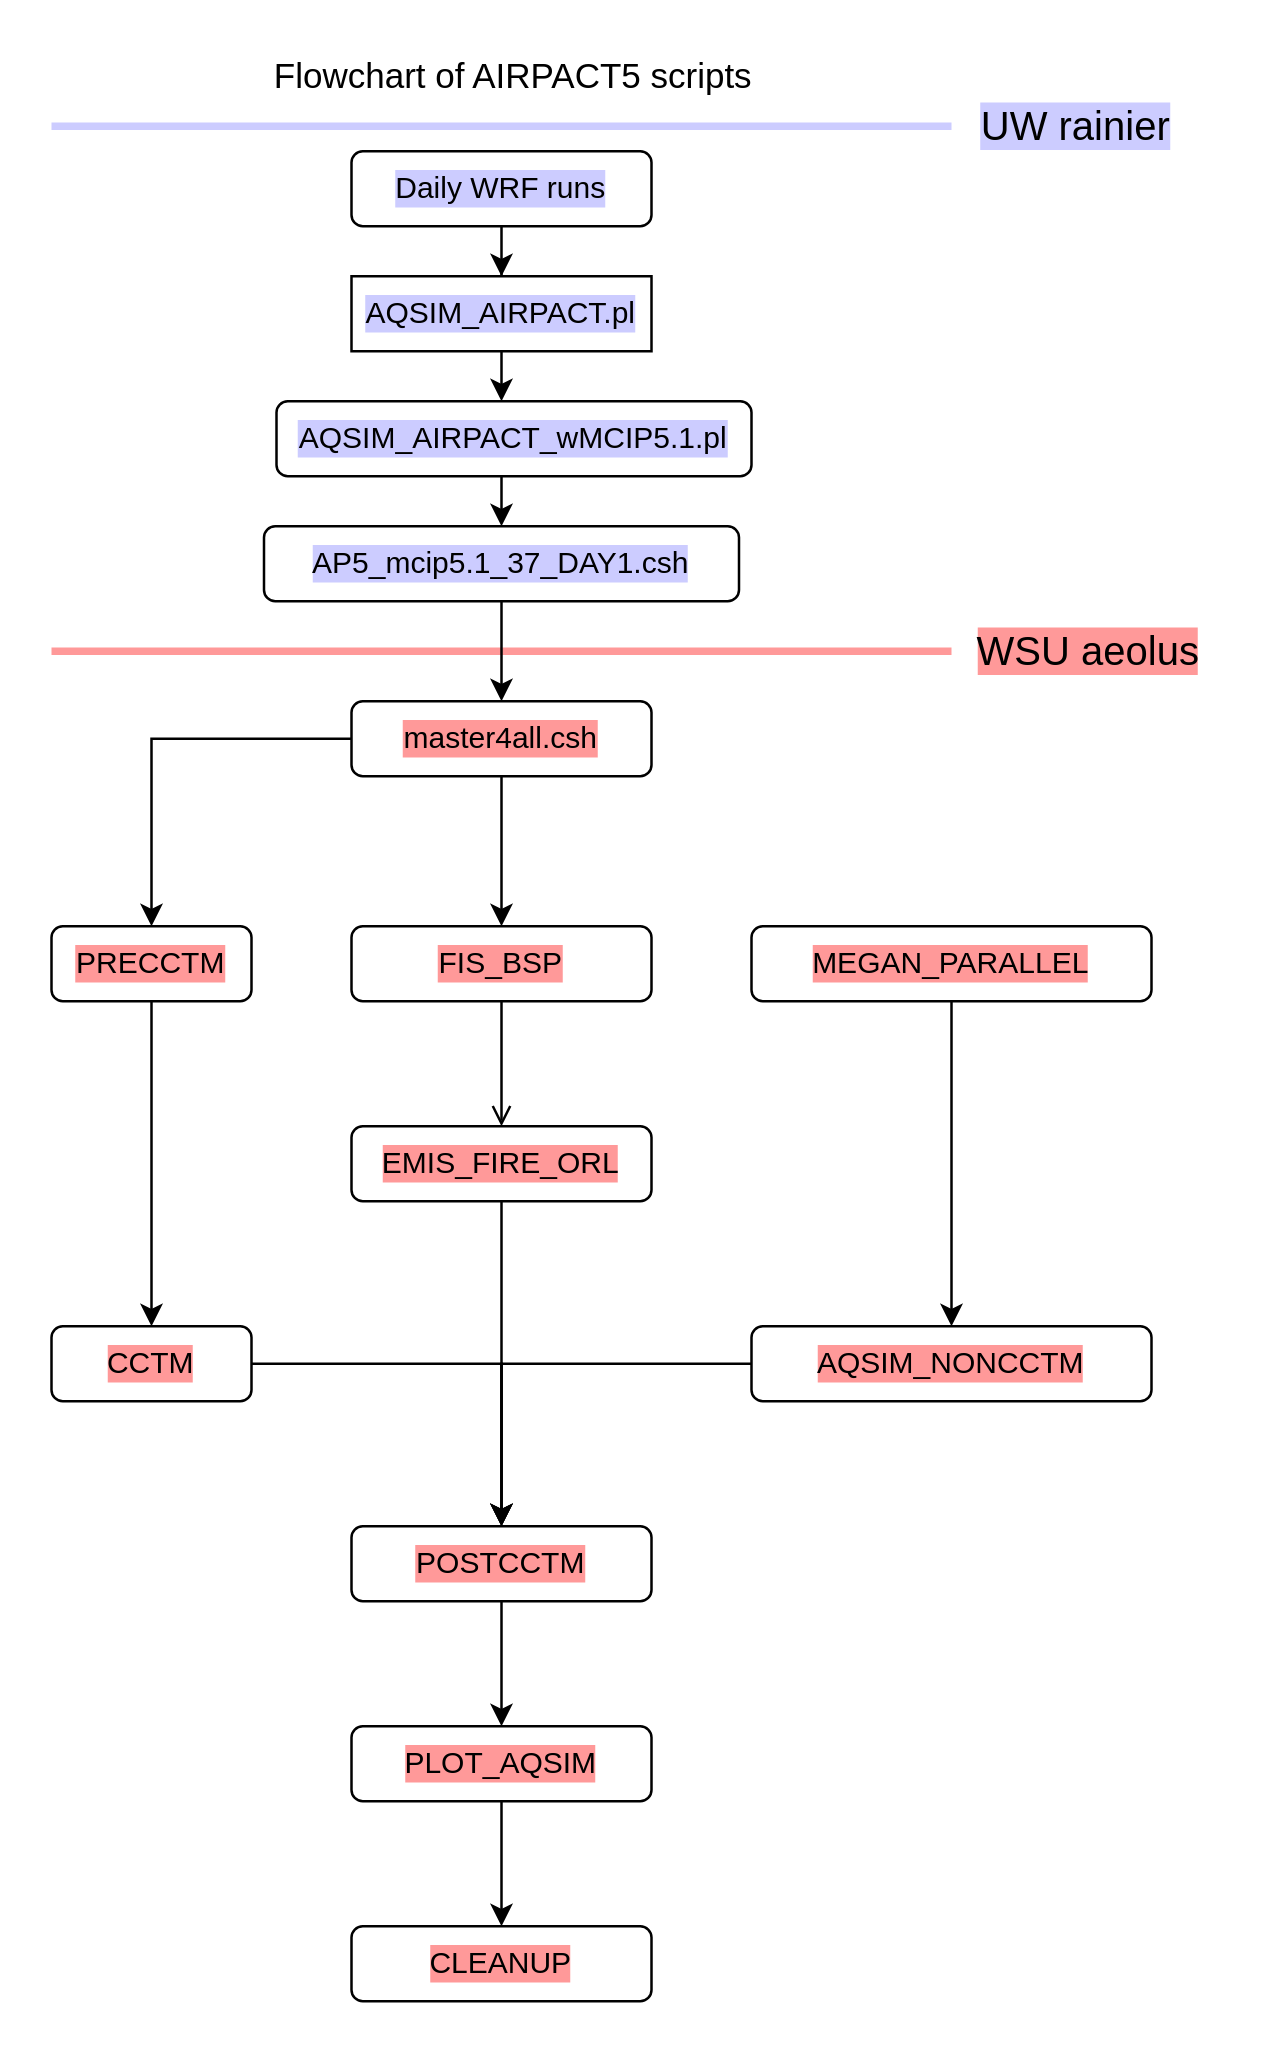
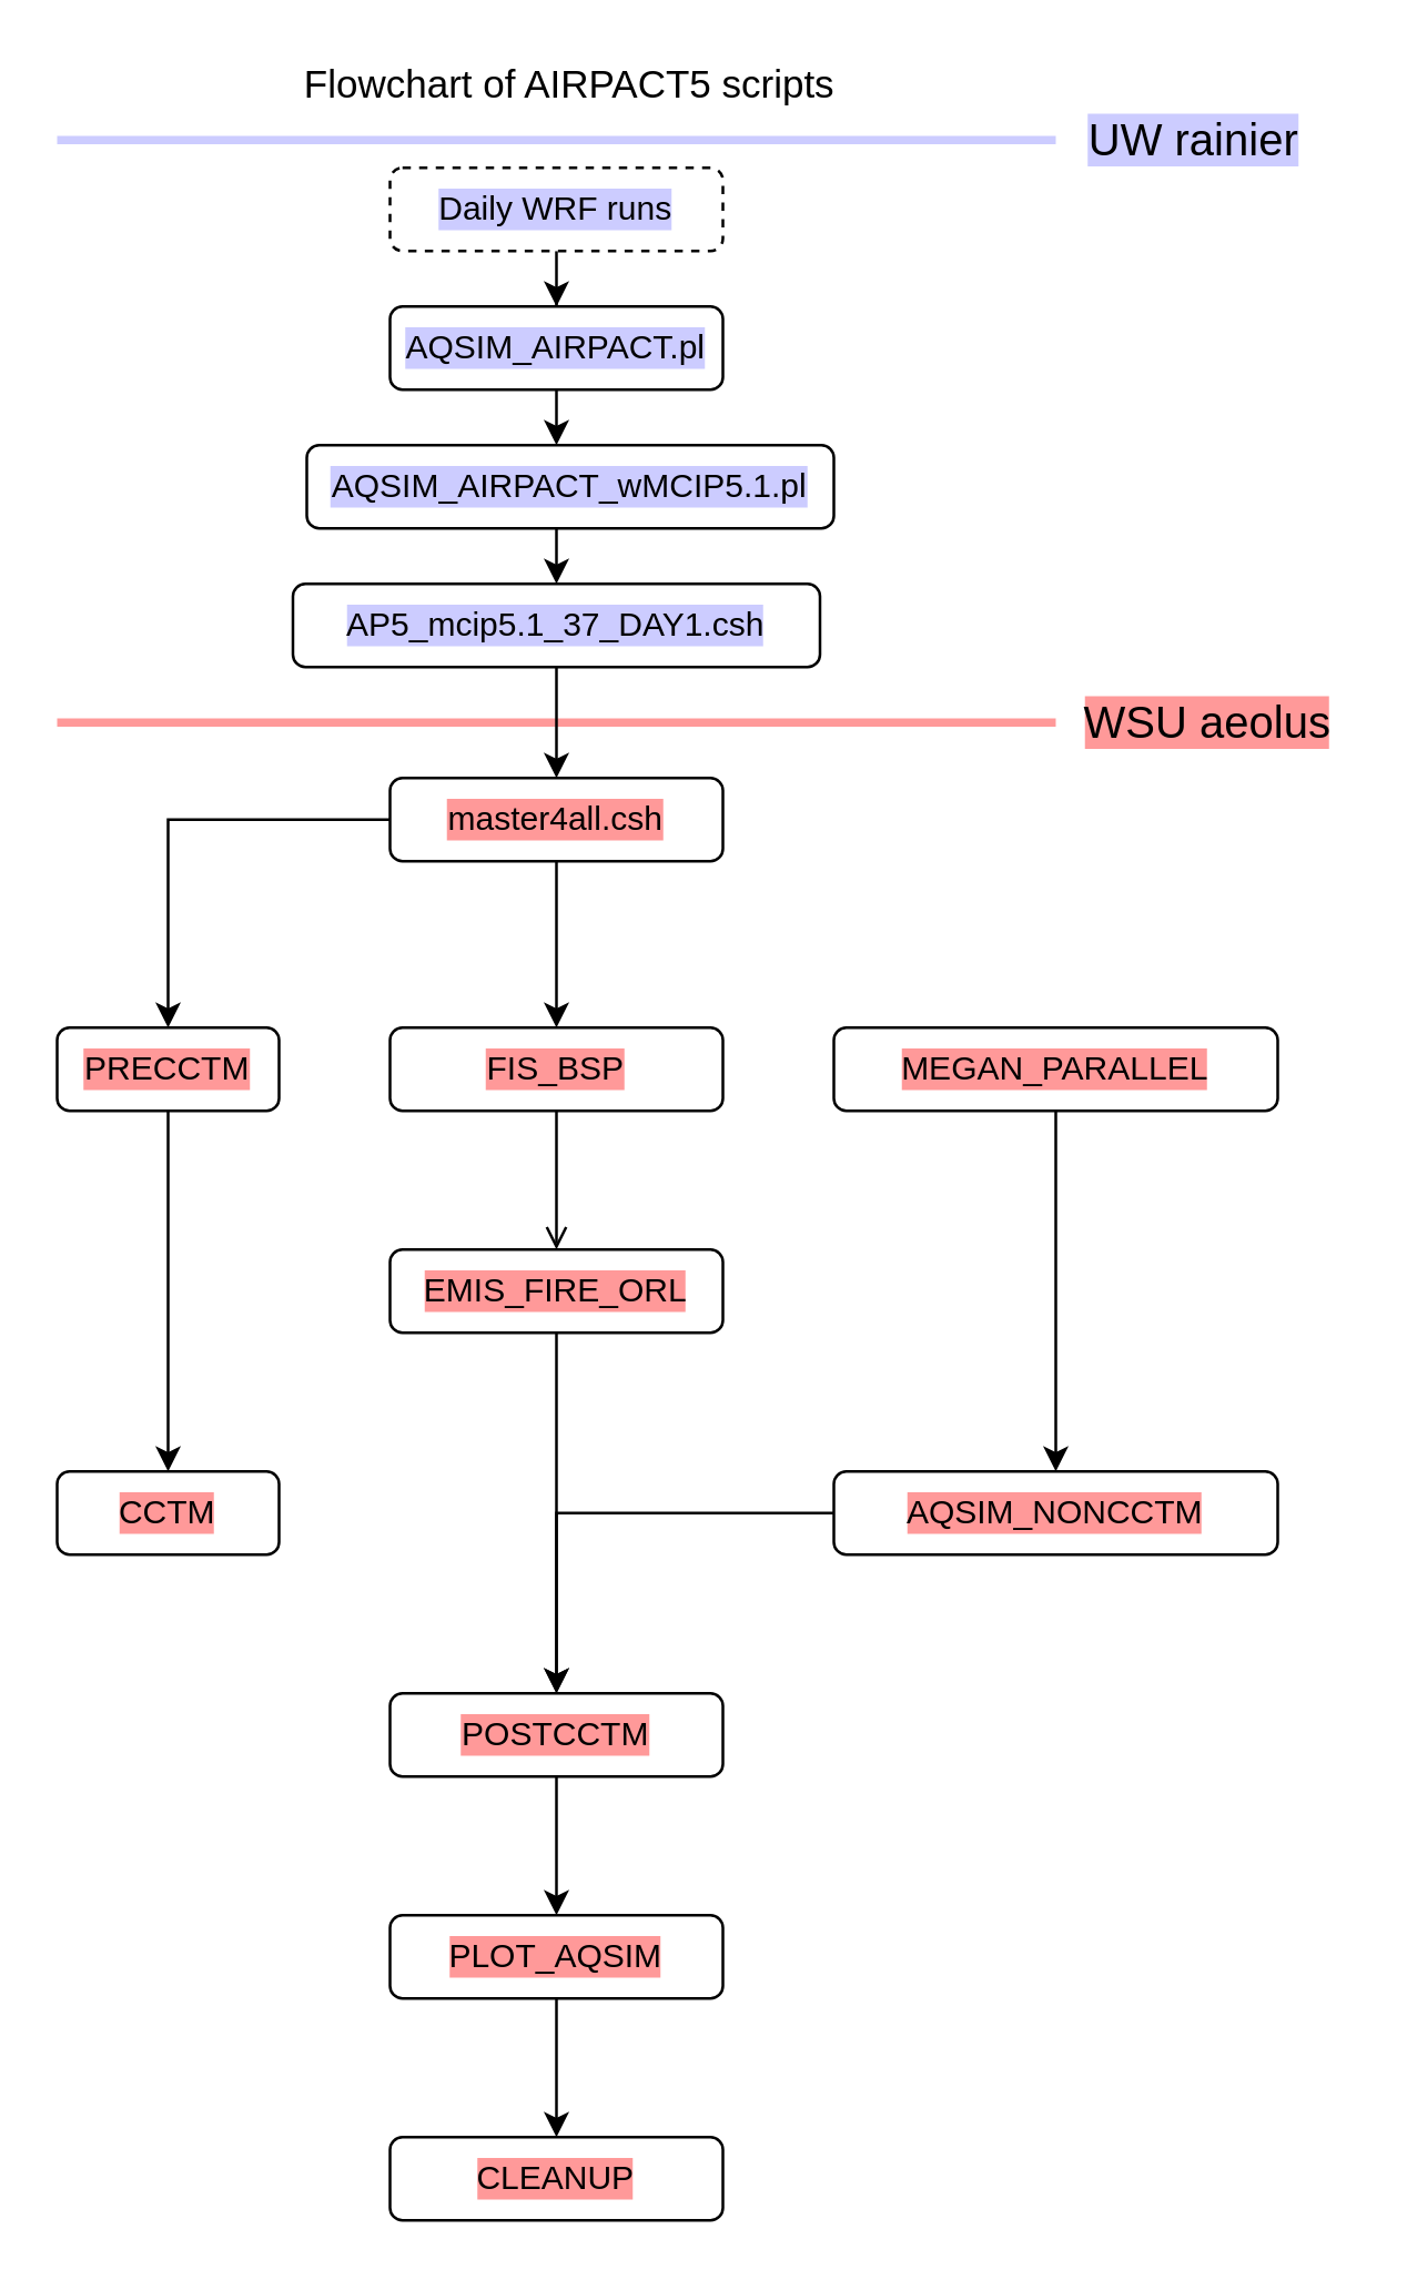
- <mxCell id="7" value="Daily WRF runs" style="rounded=1;whiteSpace=wrap;html=1;align=center;verticalAlign=middle;labelBackgroundColor=#CCCCFF;" parent="1" vertex="1"><mxGeometry x="140" y="60" width="120" height="30" as="geometry" /></mxCell>
+ <mxCell id="7" value="Daily WRF runs" style="rounded=1;whiteSpace=wrap;html=1;align=center;verticalAlign=middle;labelBackgroundColor=#CCCCFF;dashed=1;" parent="1" vertex="1"><mxGeometry x="140" y="60" width="120" height="30" as="geometry" /></mxCell>
- <mxCell id="9" value="AQSIM_AIRPACT.pl" style="whiteSpace=wrap;html=1;align=center;verticalAlign=middle;labelBackgroundColor=#CCCCFF;rounded=0;" parent="1" vertex="1"><mxGeometry x="140" y="110" width="120" height="30" as="geometry" /></mxCell>
+ <mxCell id="9" value="AQSIM_AIRPACT.pl" style="rounded=1;whiteSpace=wrap;html=1;align=center;verticalAlign=middle;labelBackgroundColor=#CCCCFF;" parent="1" vertex="1"><mxGeometry x="140" y="110" width="120" height="30" as="geometry" /></mxCell>
- <mxCell id="25" style="edgeStyle=orthogonalEdgeStyle;rounded=0;orthogonalLoop=1;jettySize=auto;html=1;" parent="1" source="26" target="30" edge="1"><mxGeometry relative="1" as="geometry" /></mxCell>
